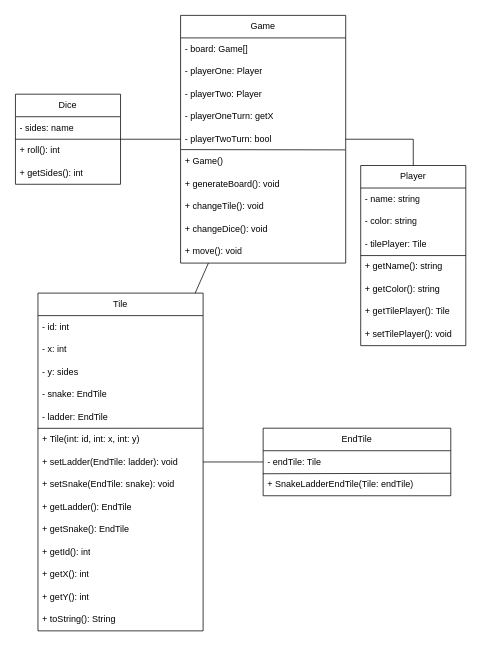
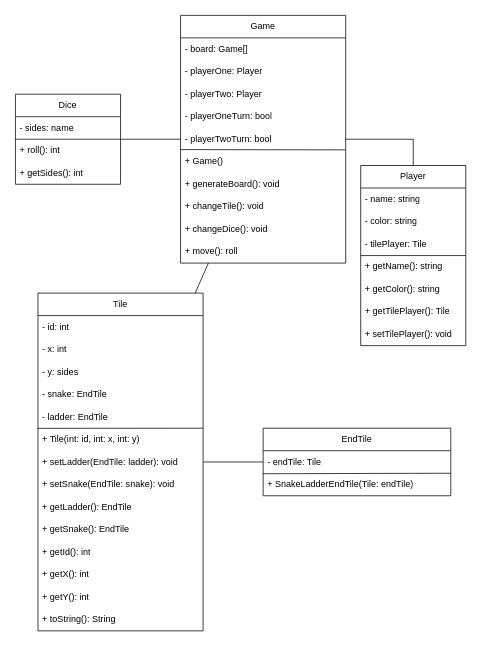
- <mxCell id="6" value="- playerOneTurn: getX" style="text;strokeColor=none;fillColor=none;align=left;verticalAlign=middle;spacingLeft=4;spacingRight=4;overflow=hidden;points=[[0,0.5],[1,0.5]];portConstraint=eastwest;rotatable=0;whiteSpace=wrap;html=1;" vertex="1" parent="2"><mxGeometry y="120" width="220" height="30" as="geometry" /></mxCell>
+ <mxCell id="6" value="- playerOneTurn: bool" style="text;strokeColor=none;fillColor=none;align=left;verticalAlign=middle;spacingLeft=4;spacingRight=4;overflow=hidden;points=[[0,0.5],[1,0.5]];portConstraint=eastwest;rotatable=0;whiteSpace=wrap;html=1;" vertex="1" parent="2"><mxGeometry y="120" width="220" height="30" as="geometry" /></mxCell>
- <mxCell id="12" value="+ move(): void" style="text;strokeColor=none;fillColor=none;align=left;verticalAlign=middle;spacingLeft=4;spacingRight=4;overflow=hidden;points=[[0,0.5],[1,0.5]];portConstraint=eastwest;rotatable=0;whiteSpace=wrap;html=1;" vertex="1" parent="2"><mxGeometry y="300" width="220" height="30" as="geometry" /></mxCell>
+ <mxCell id="12" value="+ move(): roll" style="text;strokeColor=none;fillColor=none;align=left;verticalAlign=middle;spacingLeft=4;spacingRight=4;overflow=hidden;points=[[0,0.5],[1,0.5]];portConstraint=eastwest;rotatable=0;whiteSpace=wrap;html=1;" vertex="1" parent="2"><mxGeometry y="300" width="220" height="30" as="geometry" /></mxCell>
